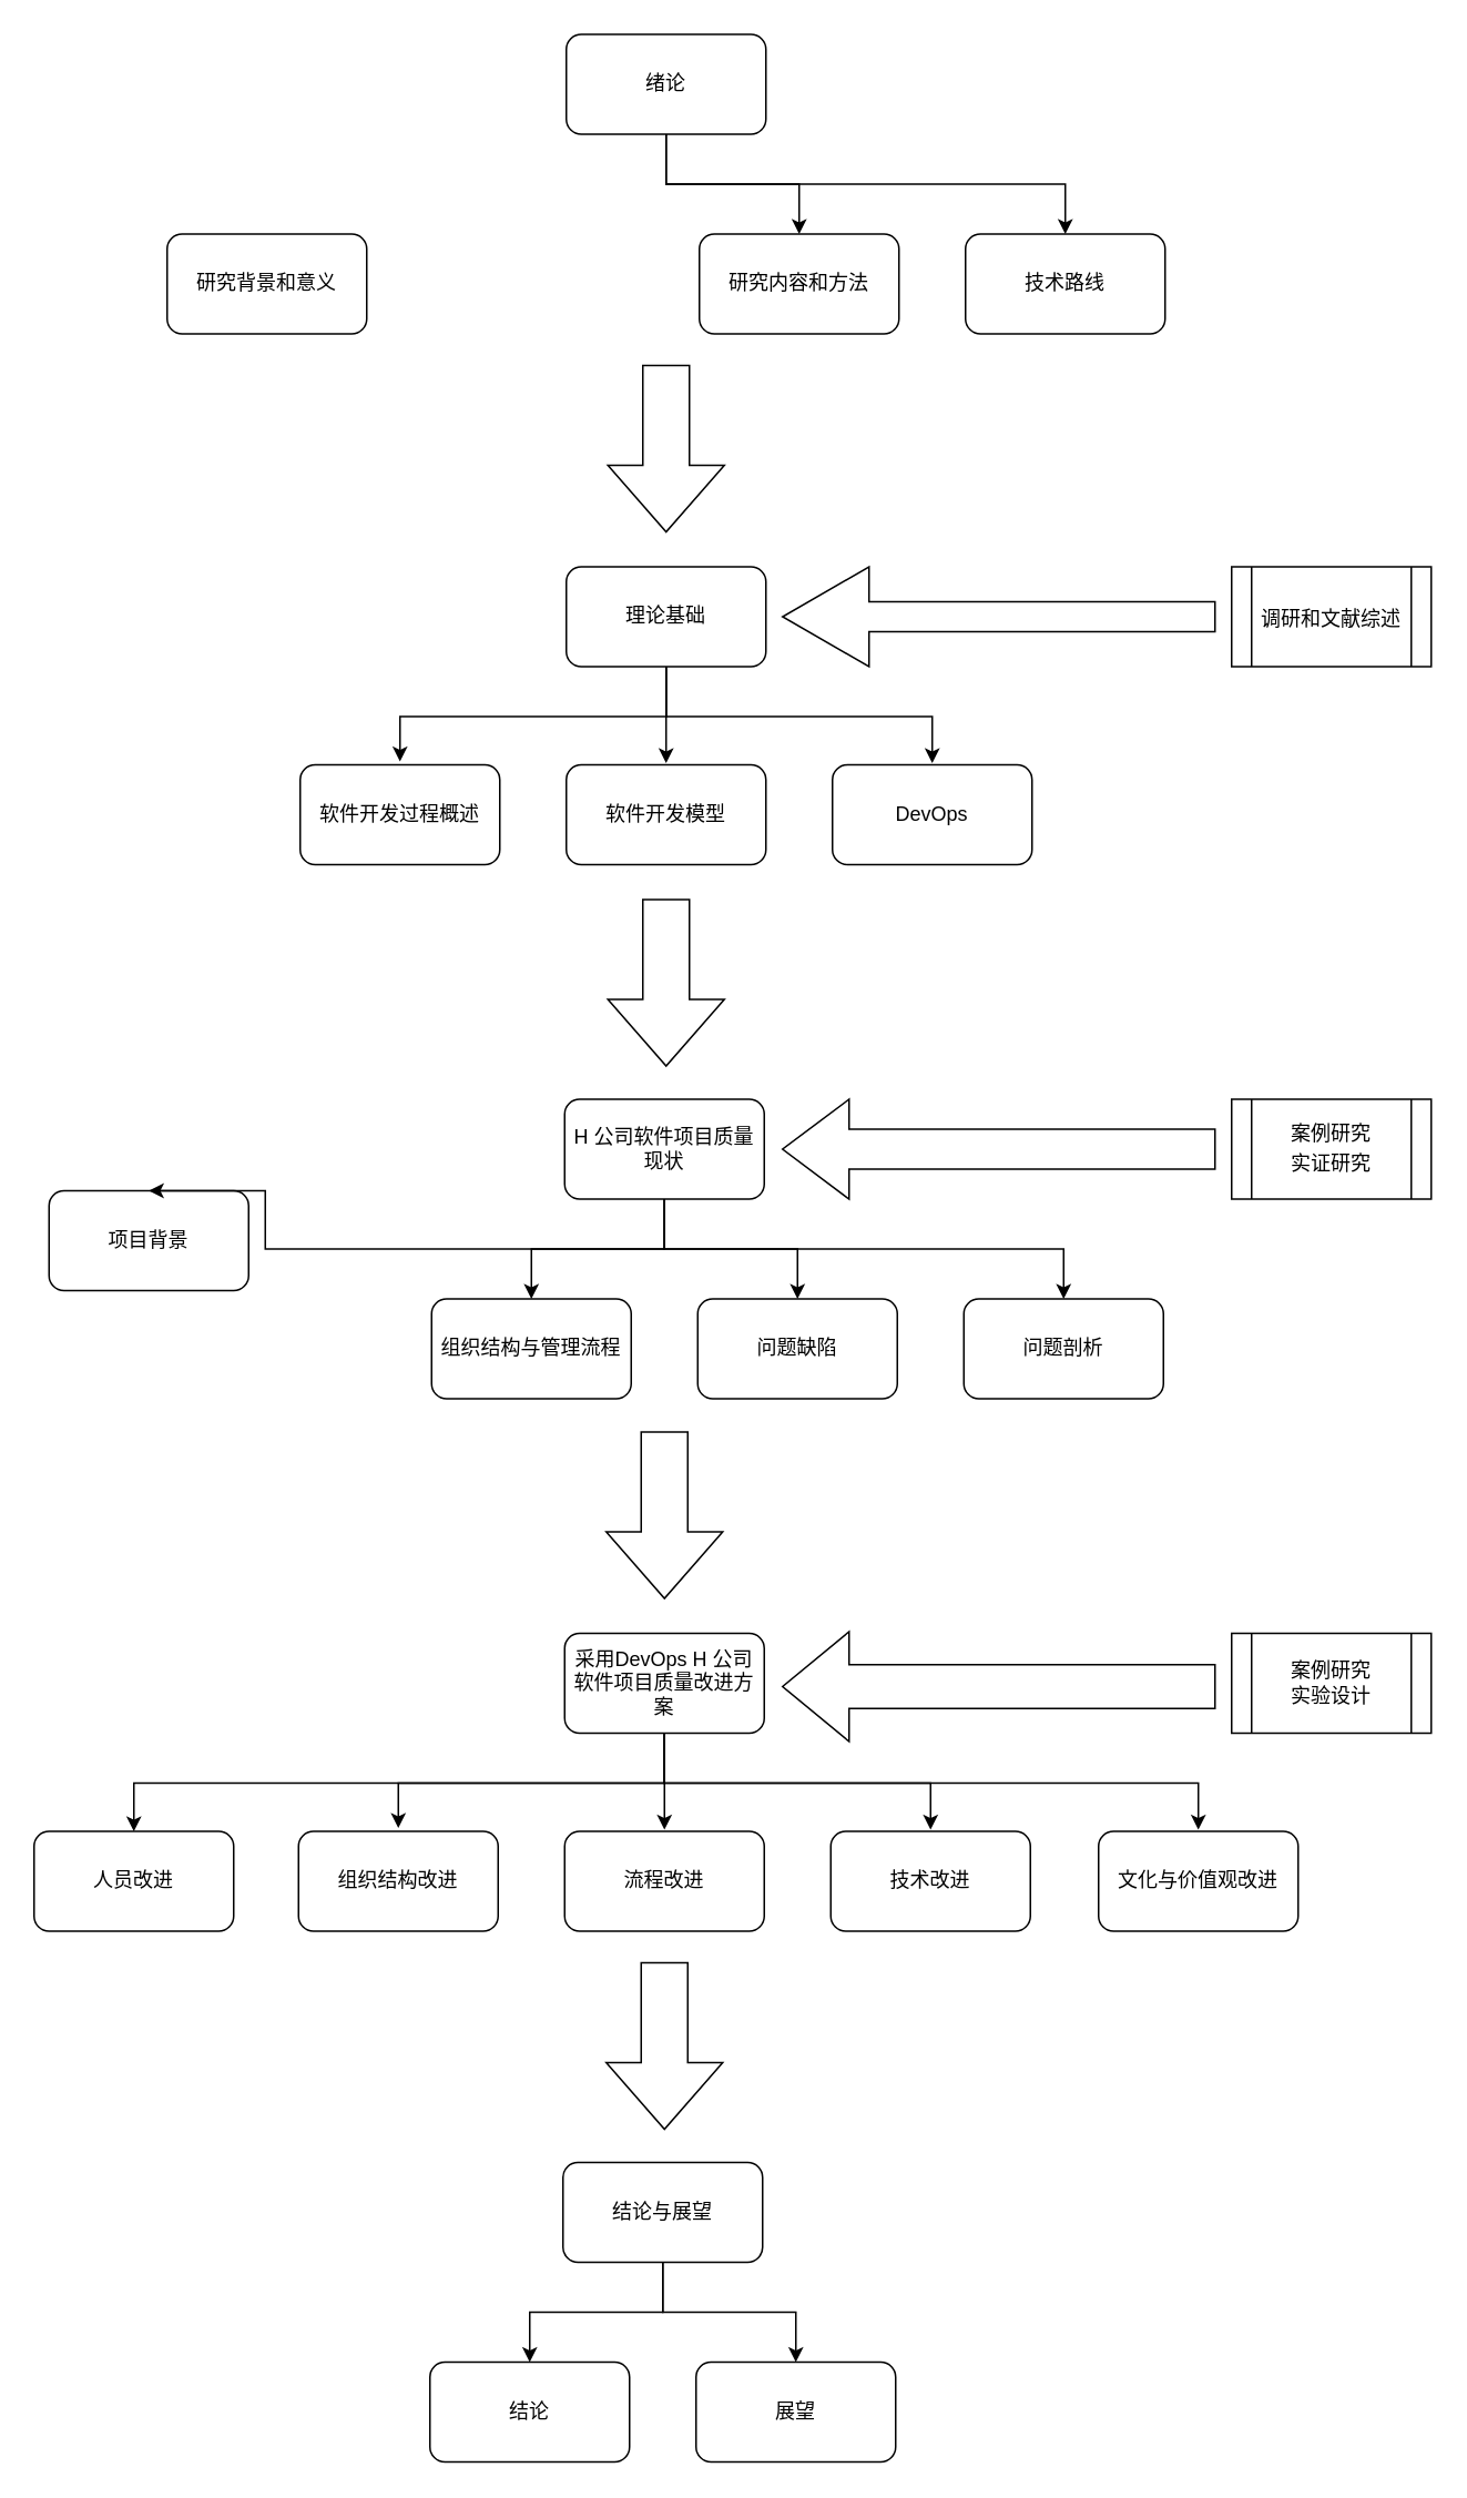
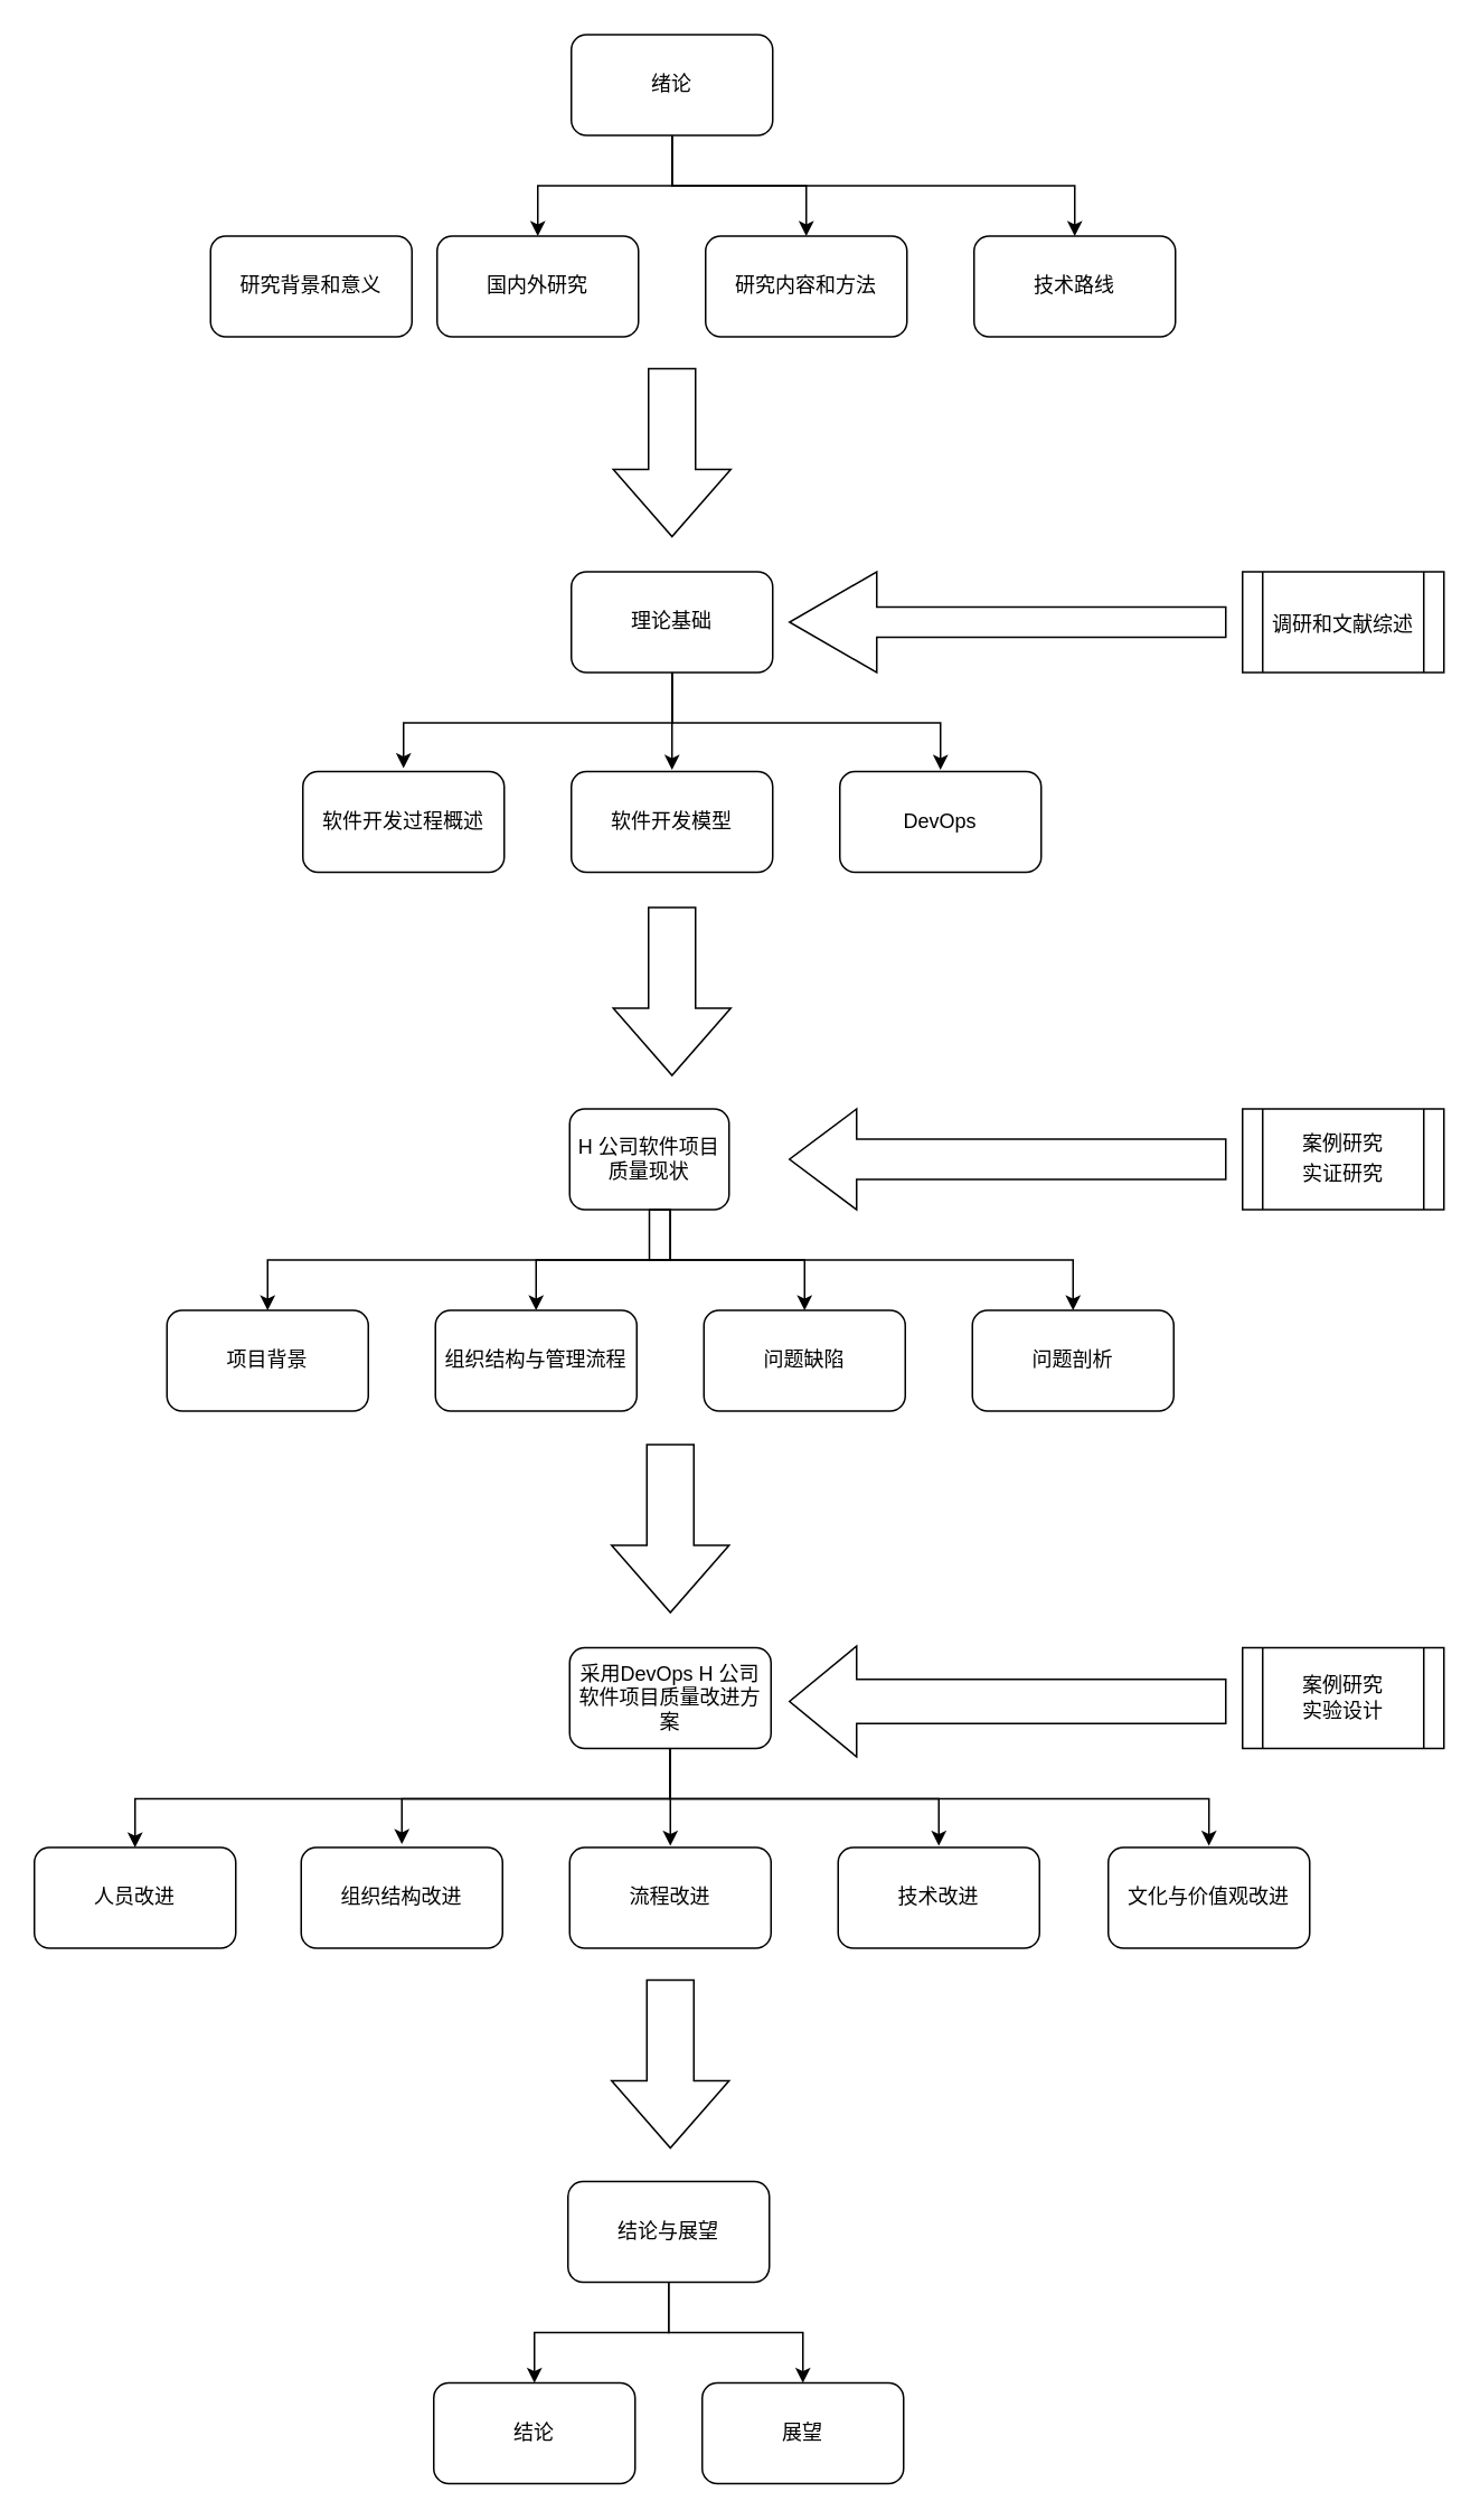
+ <mxCell id="9" value="" style="edgeStyle=orthogonalEdgeStyle;rounded=0;orthogonalLoop=1;jettySize=auto;html=1;entryX=0.5;entryY=0;entryDx=0;entryDy=0;exitX=0.5;exitY=1;exitDx=0;exitDy=0;" parent="1" source="3" target="6" edge="1"><mxGeometry relative="1" as="geometry"><mxPoint x="410" y="90" as="sourcePoint" /><mxPoint x="310" y="120" as="targetPoint" /><Array as="points"><mxPoint x="400" y="110" /><mxPoint x="320" y="110" /></Array></mxGeometry></mxCell>
- <mxCell id="4" value="研究背景和意义" style="rounded=1;whiteSpace=wrap;html=1;" parent="1" vertex="1"><mxGeometry x="100" y="140" width="120" height="60" as="geometry" /></mxCell>
+ <mxCell id="4" value="研究背景和意义" style="rounded=1;whiteSpace=wrap;html=1;" parent="1" vertex="1"><mxGeometry x="125" y="140" width="120" height="60" as="geometry" /></mxCell>
+ <mxCell id="6" value="国内外研究" style="rounded=1;whiteSpace=wrap;html=1;" parent="1" vertex="1"><mxGeometry x="260" y="140" width="120" height="60" as="geometry" /></mxCell>
- <mxCell id="20" value="H 公司软件项目质量现状" style="rounded=1;whiteSpace=wrap;html=1;" parent="1" vertex="1"><mxGeometry x="339" y="660" width="120" height="60" as="geometry" /></mxCell>
+ <mxCell id="20" value="H 公司软件项目质量现状" style="rounded=1;whiteSpace=wrap;html=1;" parent="1" vertex="1"><mxGeometry x="339" y="660" width="95" height="60" as="geometry" /></mxCell>
- <mxCell id="21" value="项目背景" style="rounded=1;whiteSpace=wrap;html=1;" parent="1" vertex="1"><mxGeometry x="29" y="715" width="120" height="60" as="geometry" /></mxCell>
+ <mxCell id="21" value="项目背景" style="rounded=1;whiteSpace=wrap;html=1;" parent="1" vertex="1"><mxGeometry x="99" y="780" width="120" height="60" as="geometry" /></mxCell>
